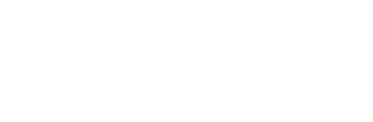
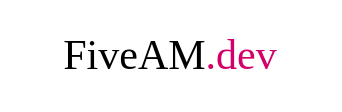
+ <mxCell id="2" value="&lt;font style=&quot;font-size: 42px&quot; face=&quot;Tahoma&quot;&gt;FiveAM&lt;font color=&quot;#d20068&quot;&gt;.dev&lt;/font&gt;&lt;/font&gt;" style="text;html=1;strokeColor=none;fillColor=none;align=center;verticalAlign=middle;whiteSpace=wrap;rounded=0;fontFamily=League Gothic;fontSource=https%3A%2F%2Ffonts.googleapis.com%2Fcss%3Ffamily%3DLeague%2BGothic;" vertex="1" parent="1"><mxGeometry x="20" y="20" width="300" height="70" as="geometry" /></mxCell>
